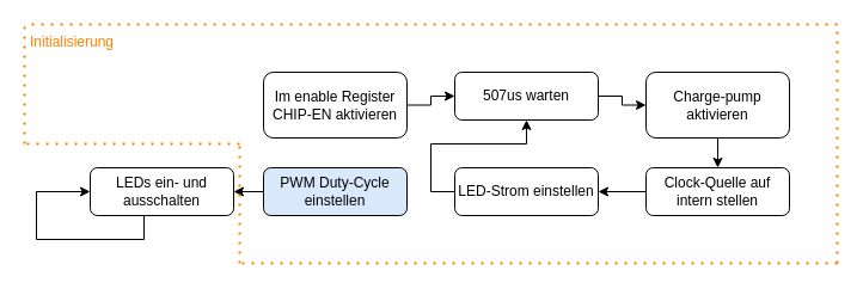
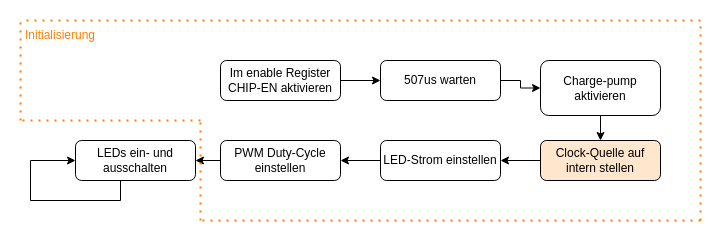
- <mxCell id="3" value="Im enable Register CHIP-EN aktivieren" style="rounded=1;whiteSpace=wrap;html=1;" parent="1" vertex="1"><mxGeometry x="220" y="60" width="120" height="55" as="geometry" /></mxCell>
+ <mxCell id="3" value="Im enable Register CHIP-EN aktivieren" style="rounded=1;whiteSpace=wrap;html=1;" parent="1" vertex="1"><mxGeometry x="220" y="60" width="120" height="40" as="geometry" /></mxCell>
- <mxCell id="6" style="edgeStyle=orthogonalEdgeStyle;rounded=0;orthogonalLoop=1;jettySize=auto;html=1;exitX=0;exitY=0.5;exitDx=0;exitDy=0;" edge="1" parent="1" source="7" target="5"><mxGeometry relative="1" as="geometry" /></mxCell>
+ <mxCell id="6" style="edgeStyle=orthogonalEdgeStyle;rounded=0;orthogonalLoop=1;jettySize=auto;html=1;exitX=0;exitY=0.5;exitDx=0;exitDy=0;entryX=1;entryY=0.5;entryDx=0;entryDy=0;" edge="1" parent="1" source="7" target="9"><mxGeometry relative="1" as="geometry" /></mxCell>
- <mxCell id="9" value="PWM Duty-Cycle einstellen" style="rounded=1;whiteSpace=wrap;html=1;fillColor=#dae8fc;" parent="1" vertex="1"><mxGeometry x="220" y="140" width="120" height="40" as="geometry" /></mxCell>
+ <mxCell id="9" value="PWM Duty-Cycle einstellen" style="rounded=1;whiteSpace=wrap;html=1;" parent="1" vertex="1"><mxGeometry x="220" y="140" width="120" height="40" as="geometry" /></mxCell>
- <mxCell id="14" value="Clock-Quelle auf intern stellen" style="rounded=1;whiteSpace=wrap;html=1;" parent="1" vertex="1"><mxGeometry x="540" y="140" width="120" height="40" as="geometry" /></mxCell>
+ <mxCell id="14" value="Clock-Quelle auf intern stellen" style="rounded=1;whiteSpace=wrap;html=1;fillColor=#ffe6cc;" parent="1" vertex="1"><mxGeometry x="540" y="140" width="120" height="40" as="geometry" /></mxCell>
